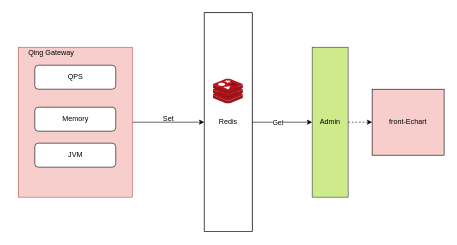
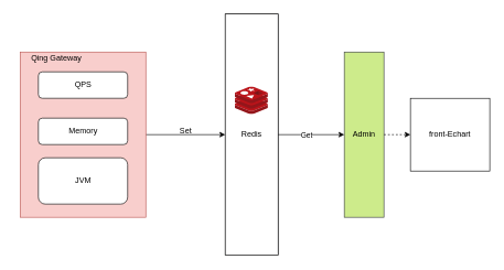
- <mxCell id="17" value="front-Echart" style="rounded=0;whiteSpace=wrap;html=1;fillColor=#f8cecc;" vertex="1" parent="1"><mxGeometry x="620" y="148" width="120" height="110" as="geometry" /></mxCell>
+ <mxCell id="17" value="front-Echart" style="rounded=0;whiteSpace=wrap;html=1;" vertex="1" parent="1"><mxGeometry x="620" y="148" width="120" height="110" as="geometry" /></mxCell>
- <mxCell id="10" value="JVM" style="rounded=1;whiteSpace=wrap;html=1;" vertex="1" parent="1"><mxGeometry x="57.5" y="238" width="135" height="40" as="geometry" /></mxCell>
+ <mxCell id="10" value="JVM" style="rounded=1;whiteSpace=wrap;html=1;" vertex="1" parent="1"><mxGeometry x="57.5" y="238" width="135" height="70" as="geometry" /></mxCell>
